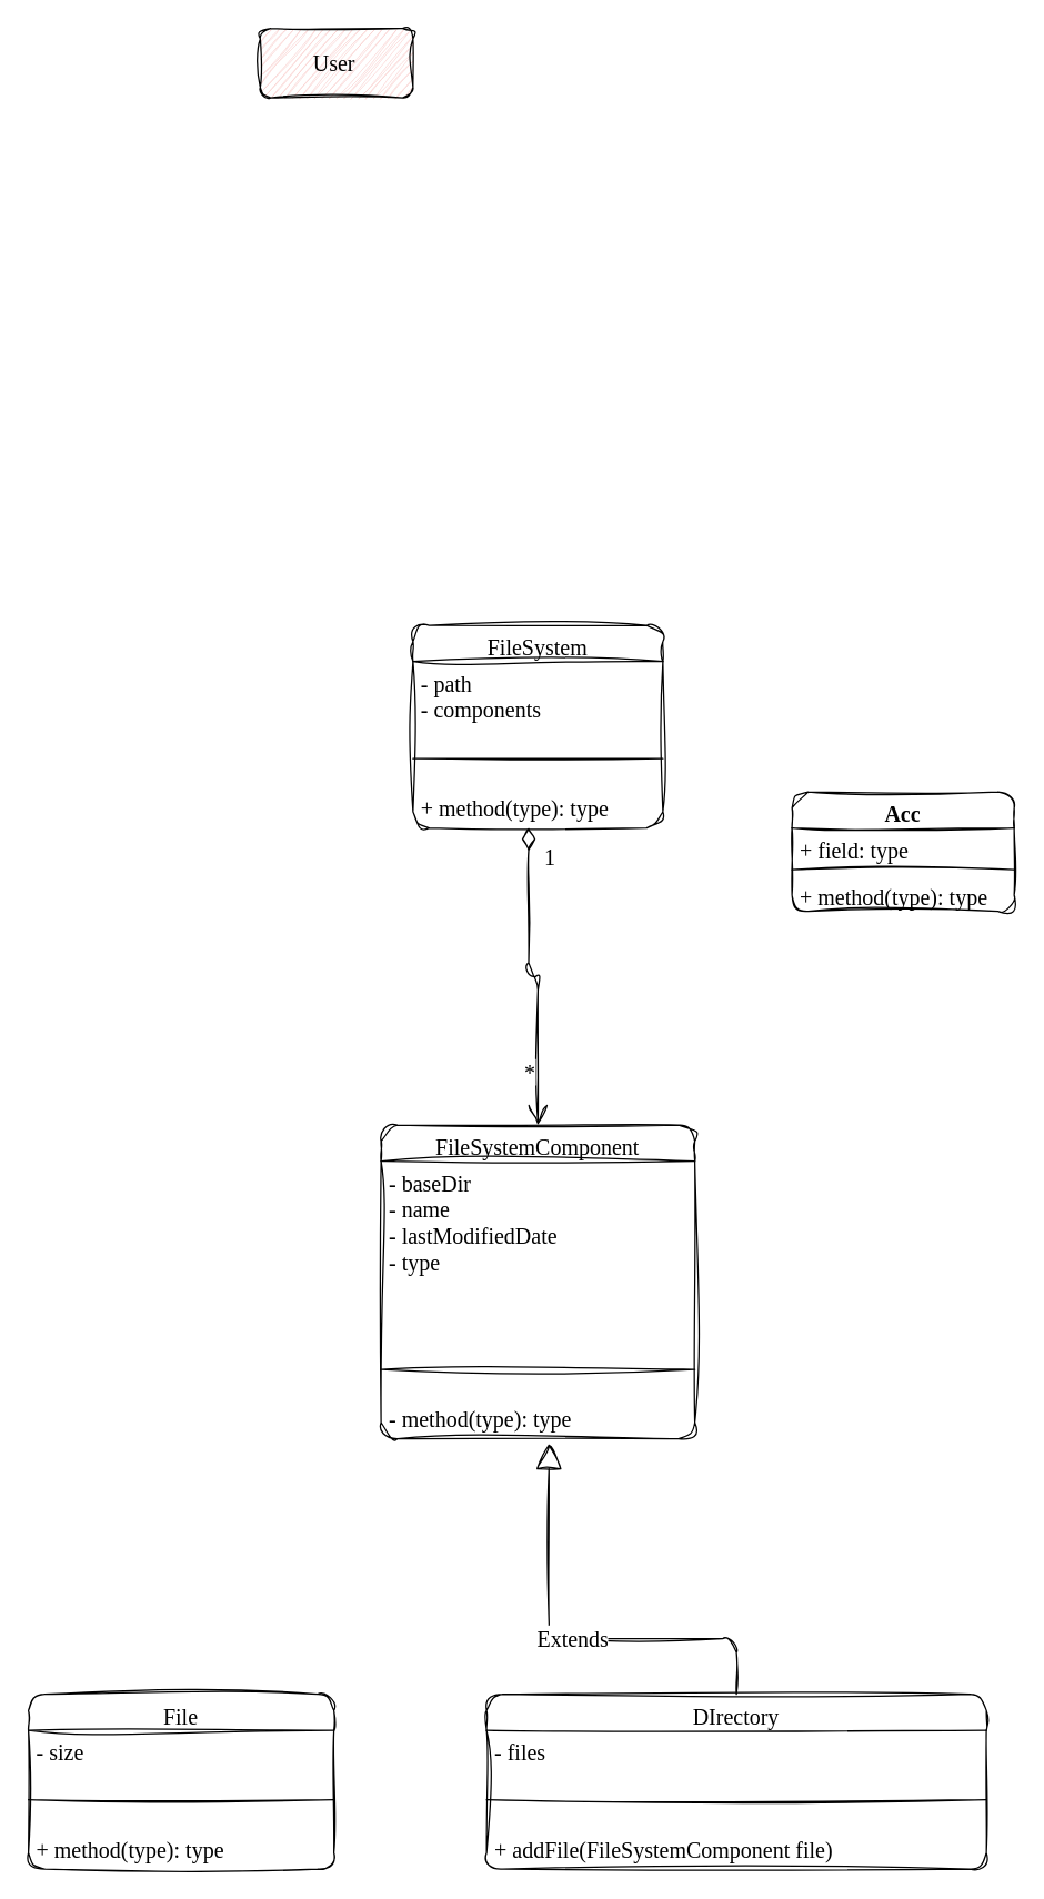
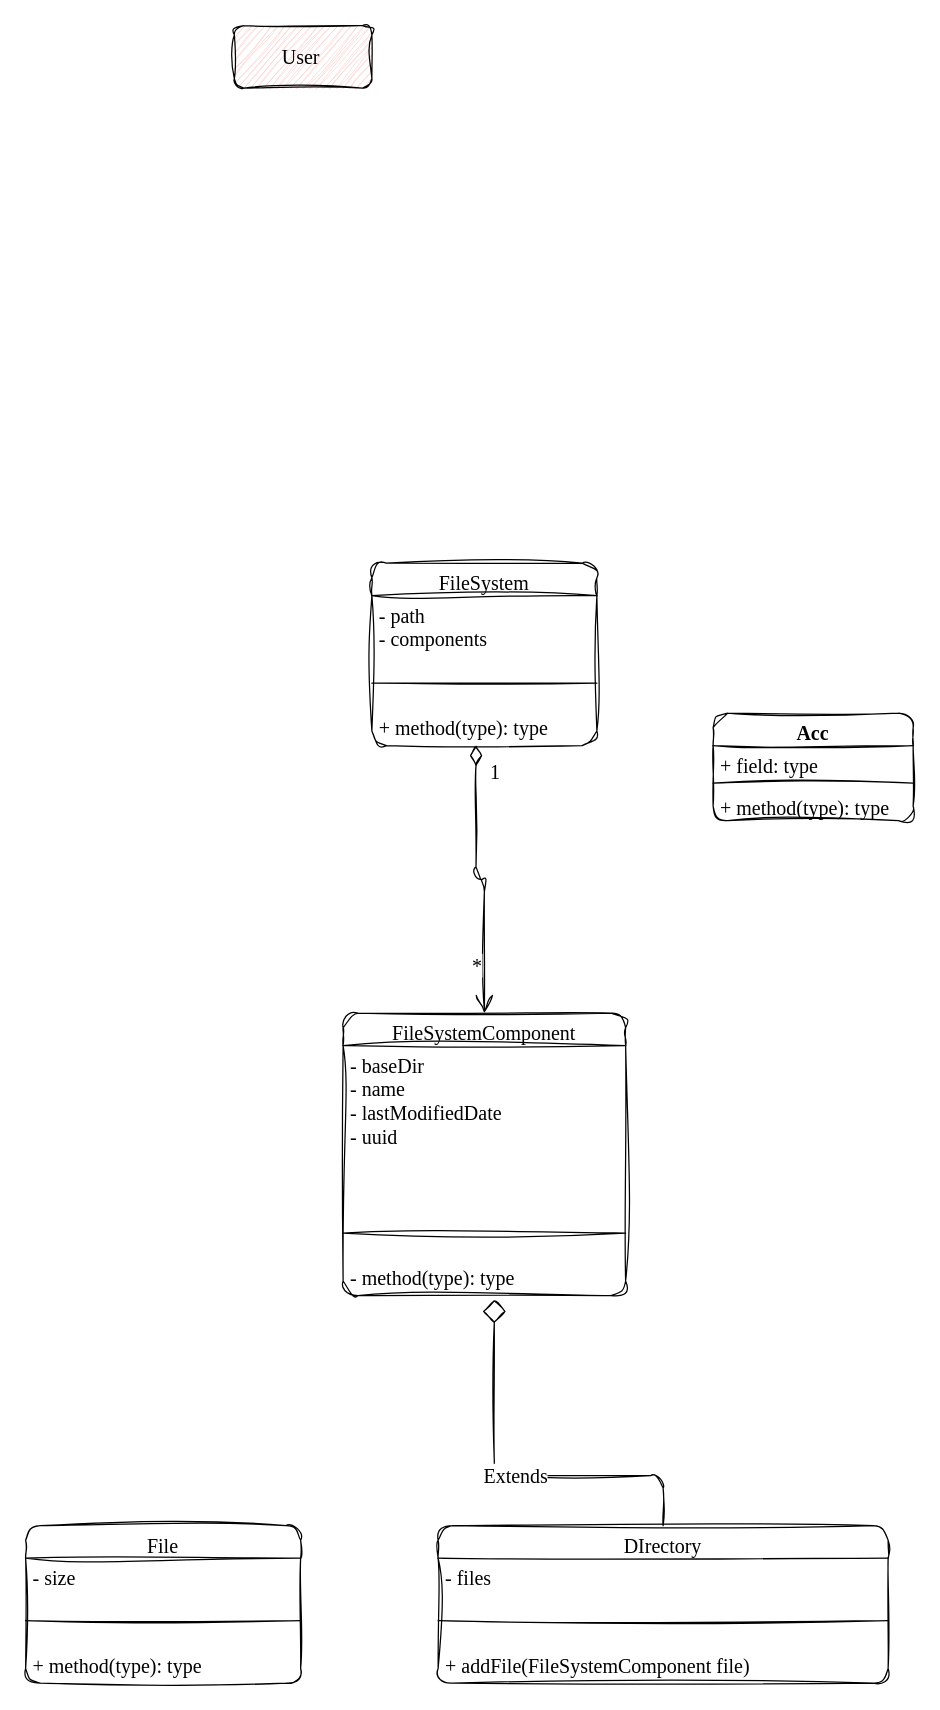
- <mxCell id="3" value="- baseDir&#10;- name&#10;- lastModifiedDate&#10;- type" style="text;strokeColor=none;fillColor=none;align=left;verticalAlign=top;spacingLeft=4;spacingRight=4;overflow=hidden;rotatable=0;points=[[0,0.5],[1,0.5]];portConstraint=eastwest;rounded=1;hachureGap=4;fontFamily=Architects Daughter;fontSource=https%3A%2F%2Ffonts.googleapis.com%2Fcss%3Ffamily%3DArchitects%2BDaughter;fontSize=16;sketch=1;curveFitting=1;jiggle=2;" parent="2" vertex="1"><mxGeometry y="26" width="226" height="130" as="geometry" /></mxCell>
+ <mxCell id="3" value="- baseDir&#10;- name&#10;- lastModifiedDate&#10;- uuid" style="text;strokeColor=none;fillColor=none;align=left;verticalAlign=top;spacingLeft=4;spacingRight=4;overflow=hidden;rotatable=0;points=[[0,0.5],[1,0.5]];portConstraint=eastwest;rounded=1;hachureGap=4;fontFamily=Architects Daughter;fontSource=https%3A%2F%2Ffonts.googleapis.com%2Fcss%3Ffamily%3DArchitects%2BDaughter;fontSize=16;sketch=1;curveFitting=1;jiggle=2;" parent="2" vertex="1"><mxGeometry y="26" width="226" height="130" as="geometry" /></mxCell>
- <mxCell id="14" value="Extends" style="endArrow=block;endSize=16;endFill=0;html=1;rounded=1;sketch=1;hachureGap=4;jiggle=2;curveFitting=1;fontFamily=Architects Daughter;fontSource=https%3A%2F%2Ffonts.googleapis.com%2Fcss%3Ffamily%3DArchitects%2BDaughter;fontSize=16;entryX=0.535;entryY=1.115;entryDx=0;entryDy=0;entryPerimeter=0;exitX=0.5;exitY=0;exitDx=0;exitDy=0;" parent="1" source="10" target="5" edge="1"><mxGeometry width="160" relative="1" as="geometry"><mxPoint x="370" y="1420" as="sourcePoint" /><mxPoint x="530" y="1420" as="targetPoint" /><Array as="points"><mxPoint x="530" y="1180" /><mxPoint x="395" y="1180" /></Array></mxGeometry></mxCell>
+ <mxCell id="14" value="Extends" style="endArrow=diamond;endSize=16;endFill=0;html=1;rounded=1;sketch=1;hachureGap=4;jiggle=2;curveFitting=1;fontFamily=Architects Daughter;fontSource=https%3A%2F%2Ffonts.googleapis.com%2Fcss%3Ffamily%3DArchitects%2BDaughter;fontSize=16;entryX=0.535;entryY=1.115;entryDx=0;entryDy=0;entryPerimeter=0;exitX=0.5;exitY=0;exitDx=0;exitDy=0;" parent="1" source="10" target="5" edge="1"><mxGeometry width="160" relative="1" as="geometry"><mxPoint x="370" y="1420" as="sourcePoint" /><mxPoint x="530" y="1420" as="targetPoint" /><Array as="points"><mxPoint x="530" y="1180" /><mxPoint x="395" y="1180" /></Array></mxGeometry></mxCell>
